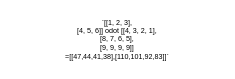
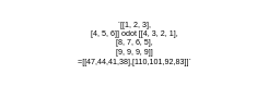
- <mxCell id="2" value="`[[1, 2, 3],&lt;br&gt;[4, 5, 6]] odot [[4, 3, 2, 1],&lt;br&gt;[8, 7, 6, 5],&lt;br&gt;[9, 9, 9, 9]]&lt;br&gt;=[[47,44,41,38],[110,101,92,83]]`" style="text;html=1;strokeColor=none;fillColor=none;align=center;verticalAlign=middle;whiteSpace=wrap;rounded=0;" vertex="1" parent="1"><mxGeometry x="20" y="20" width="350" height="90" as="geometry" /></mxCell>
+ <mxCell id="2" value="`[[1, 2, 3],&lt;br&gt;[4, 5, 6]] odot [[4, 3, 2, 1],&lt;br&gt;[8, 7, 6, 5],&lt;br&gt;[9, 9, 9, 9]]&lt;br&gt;=[[47,44,41,38],[110,101,92,83]]`" style="text;html=1;strokeColor=none;fillColor=none;align=center;verticalAlign=middle;whiteSpace=wrap;rounded=0;" vertex="1" parent="1"><mxGeometry x="30" y="20" width="350" height="90" as="geometry" /></mxCell>
